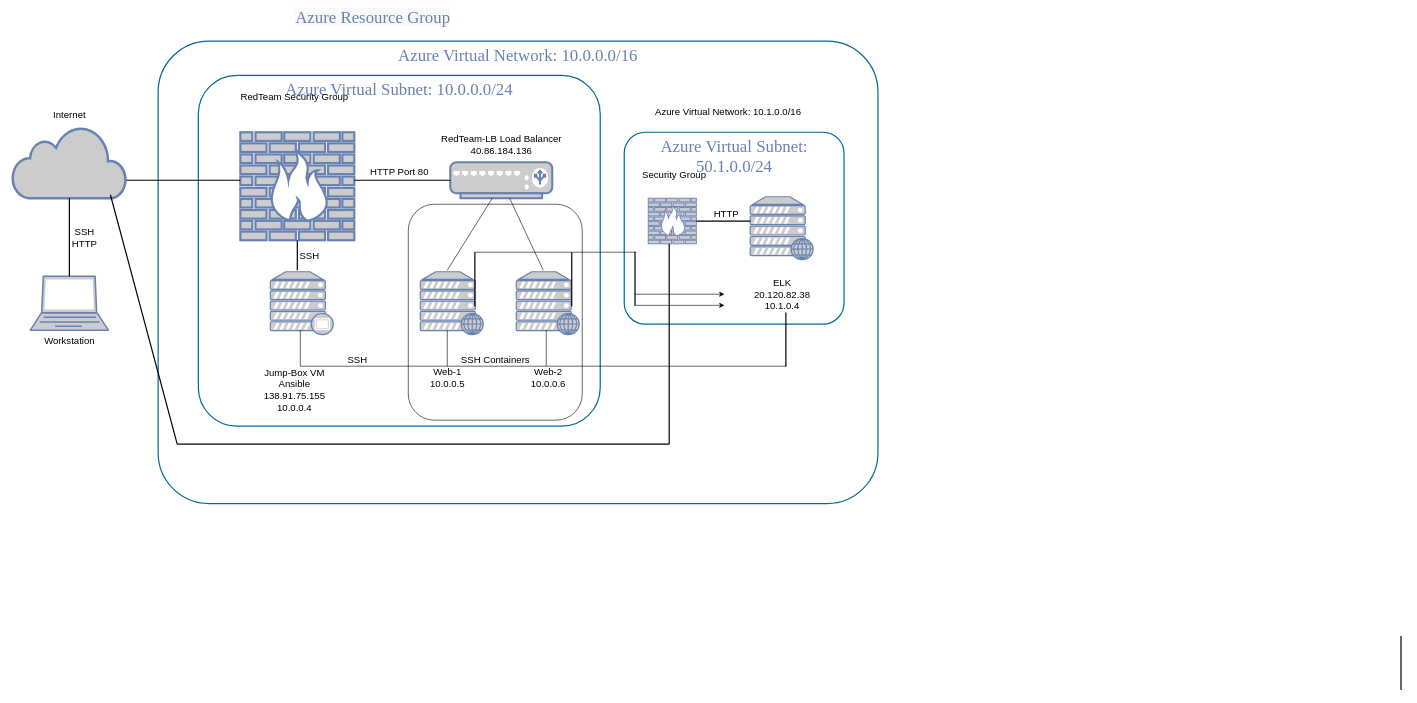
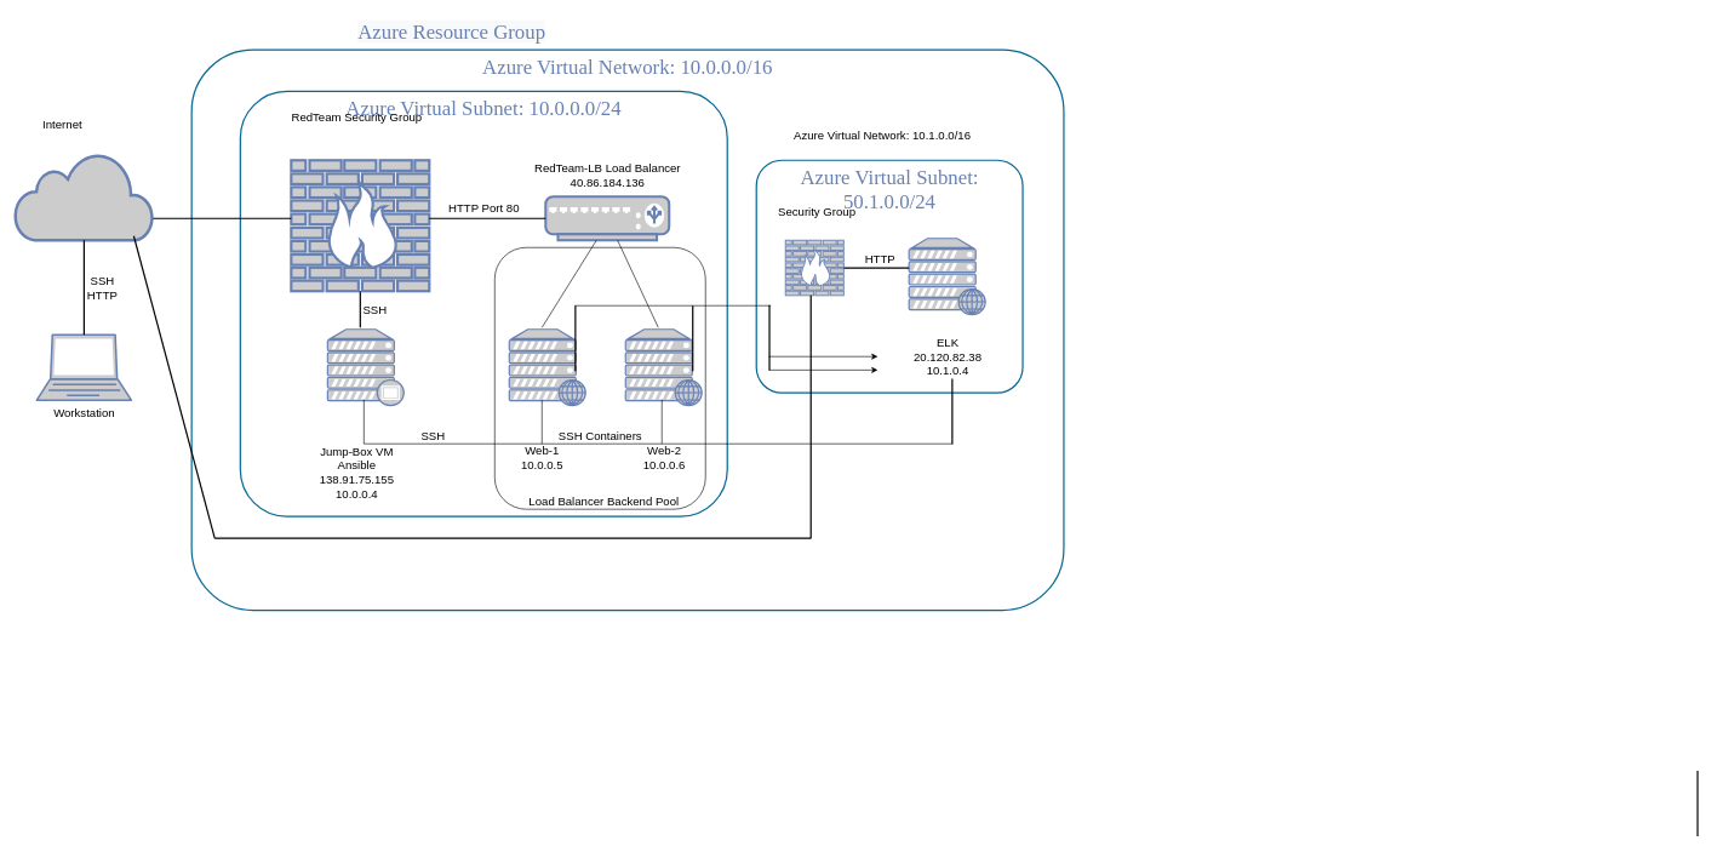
- <mxCell id="5" value="&lt;span style=&quot;color: rgb(104 , 129 , 179) ; font-family: &amp;#34;verdana&amp;#34; ; font-size: 28px ; font-style: normal ; font-weight: 400 ; letter-spacing: normal ; text-align: center ; text-indent: 0px ; text-transform: none ; word-spacing: 0px ; background-color: rgb(248 , 249 , 250) ; display: inline ; float: none&quot;&gt;Azure Resource Group&lt;/span&gt;" style="text;whiteSpace=wrap;html=1;" parent="1" vertex="1"><mxGeometry x="490" y="5" width="320" height="40" as="geometry" /></mxCell>
+ <mxCell id="5" value="&lt;span style=&quot;color: rgb(104 , 129 , 179) ; font-family: &amp;#34;verdana&amp;#34; ; font-size: 28px ; font-style: normal ; font-weight: 400 ; letter-spacing: normal ; text-align: center ; text-indent: 0px ; text-transform: none ; word-spacing: 0px ; background-color: rgb(248 , 249 , 250) ; display: inline ; float: none&quot;&gt;Azure Resource Group&lt;/span&gt;" style="text;whiteSpace=wrap;html=1;" parent="1" vertex="1"><mxGeometry x="490" y="20" width="320" height="40" as="geometry" /></mxCell>
- <mxCell id="21" value="Internet" style="text;html=1;resizable=0;autosize=1;align=center;verticalAlign=middle;points=[];fillColor=none;strokeColor=none;rounded=0;strokeWidth=1;fontSize=16;fontStyle=0" parent="1" vertex="1"><mxGeometry x="80" y="180" width="70" height="20" as="geometry" /></mxCell>
+ <mxCell id="21" value="Internet" style="text;html=1;resizable=0;autosize=1;align=center;verticalAlign=middle;points=[];fillColor=none;strokeColor=none;rounded=0;strokeWidth=1;fontSize=16;fontStyle=0" parent="1" vertex="1"><mxGeometry x="50" y="160" width="70" height="20" as="geometry" /></mxCell>
+ <mxCell id="28" value="Load Balancer Backend Pool" style="text;html=1;resizable=0;autosize=1;align=center;verticalAlign=middle;points=[];fillColor=none;strokeColor=none;rounded=0;strokeWidth=1;fontSize=16;fontStyle=0" parent="1" vertex="1"><mxGeometry x="720" y="679" width="220" height="20" as="geometry" /></mxCell>
